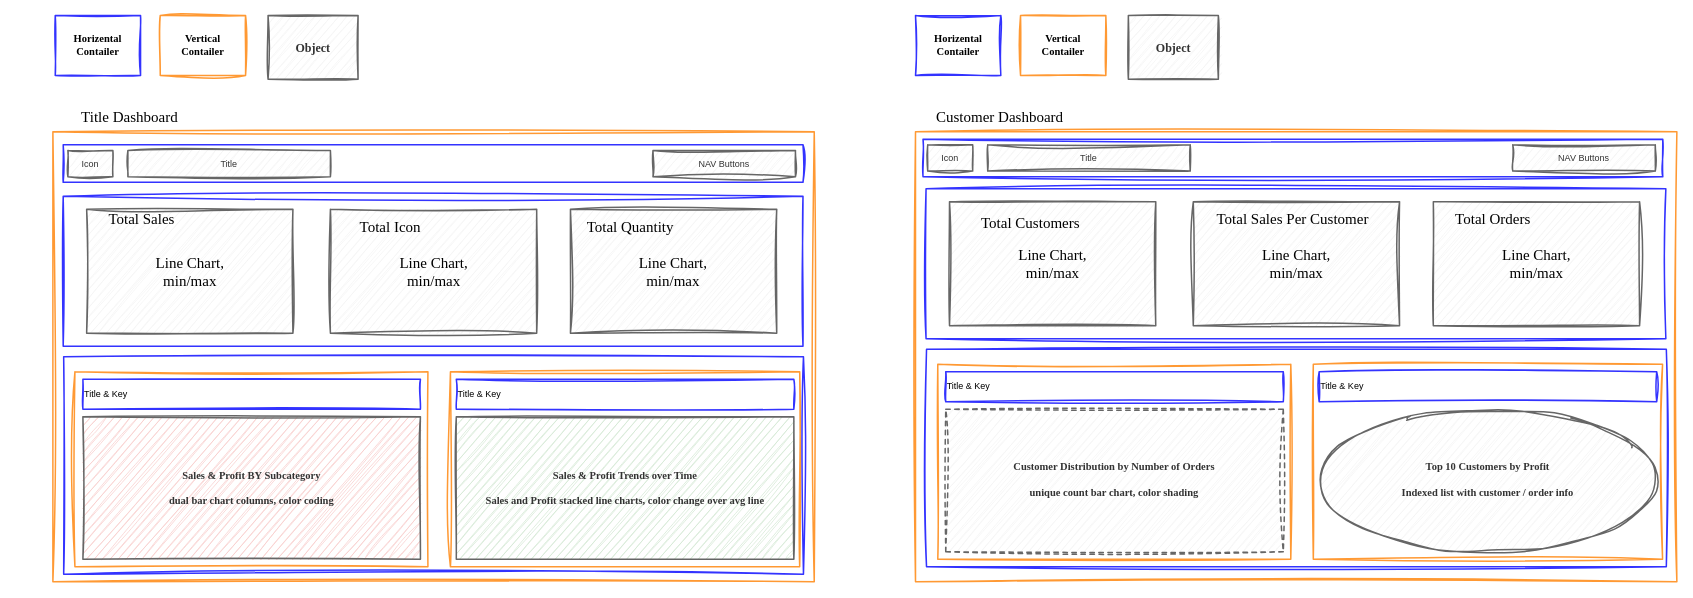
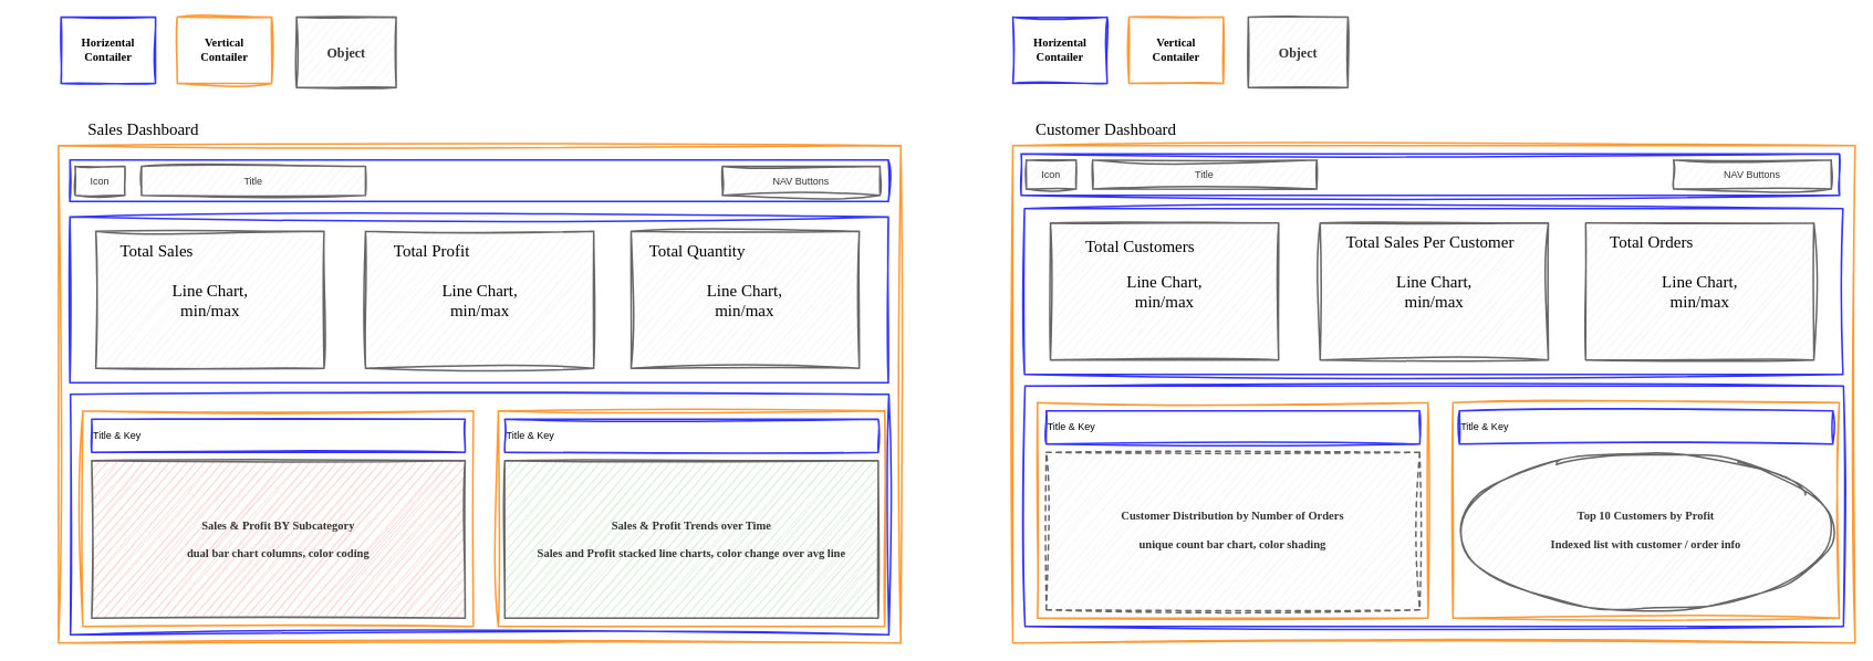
- <mxCell id="5" value="Title Dashboard" style="text;html=1;strokeColor=none;fillColor=none;align=center;verticalAlign=middle;whiteSpace=wrap;rounded=0;fontSize=20;fontFamily=Architects Daughter;sketch=1;curveFitting=1;jiggle=2;" parent="1" vertex="1"><mxGeometry x="20" y="145" width="305" height="20" as="geometry" /></mxCell>
+ <mxCell id="5" value="Sales Dashboard" style="text;html=1;strokeColor=none;fillColor=none;align=center;verticalAlign=middle;whiteSpace=wrap;rounded=0;fontSize=20;fontFamily=Architects Daughter;sketch=1;curveFitting=1;jiggle=2;" parent="1" vertex="1"><mxGeometry x="20" y="145" width="305" height="20" as="geometry" /></mxCell>
- <mxCell id="11" value="Total Sales" style="text;html=1;strokeColor=none;fillColor=none;align=center;verticalAlign=middle;whiteSpace=wrap;rounded=0;fontSize=20;fontFamily=Architects Daughter;strokeWidth=2;sketch=1;curveFitting=1;jiggle=2;" parent="1" vertex="1"><mxGeometry x="126.88" y="281" width="123.12" height="20" as="geometry" /></mxCell>
+ <mxCell id="11" value="Total Sales" style="text;html=1;strokeColor=none;fillColor=none;align=center;verticalAlign=middle;whiteSpace=wrap;rounded=0;fontSize=20;fontFamily=Architects Daughter;strokeWidth=2;sketch=1;curveFitting=1;jiggle=2;" parent="1" vertex="1"><mxGeometry x="126.88" y="291" width="123.12" height="20" as="geometry" /></mxCell>
- <mxCell id="14" value="Total Icon" style="text;html=1;strokeColor=none;fillColor=none;align=center;verticalAlign=middle;whiteSpace=wrap;rounded=0;fontSize=20;fontFamily=Architects Daughter;strokeWidth=2;sketch=1;curveFitting=1;jiggle=2;" vertex="1" parent="1"><mxGeometry x="460" y="291" width="120" height="20" as="geometry" /></mxCell>
+ <mxCell id="14" value="Total Profit" style="text;html=1;strokeColor=none;fillColor=none;align=center;verticalAlign=middle;whiteSpace=wrap;rounded=0;fontSize=20;fontFamily=Architects Daughter;strokeWidth=2;sketch=1;curveFitting=1;jiggle=2;" vertex="1" parent="1"><mxGeometry x="460" y="291" width="120" height="20" as="geometry" /></mxCell>
